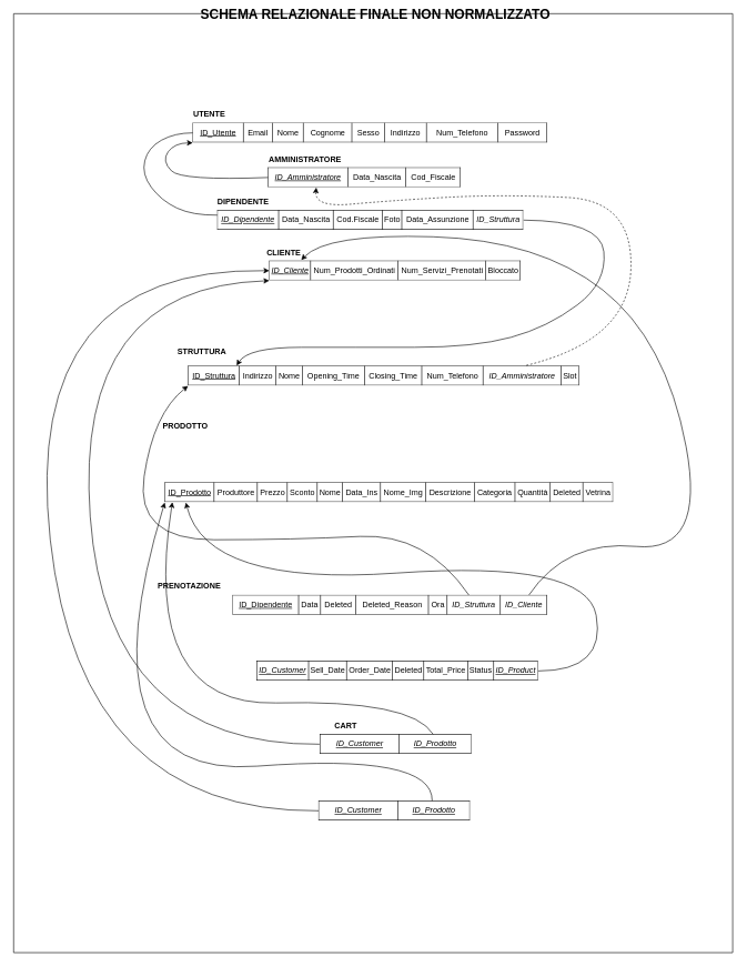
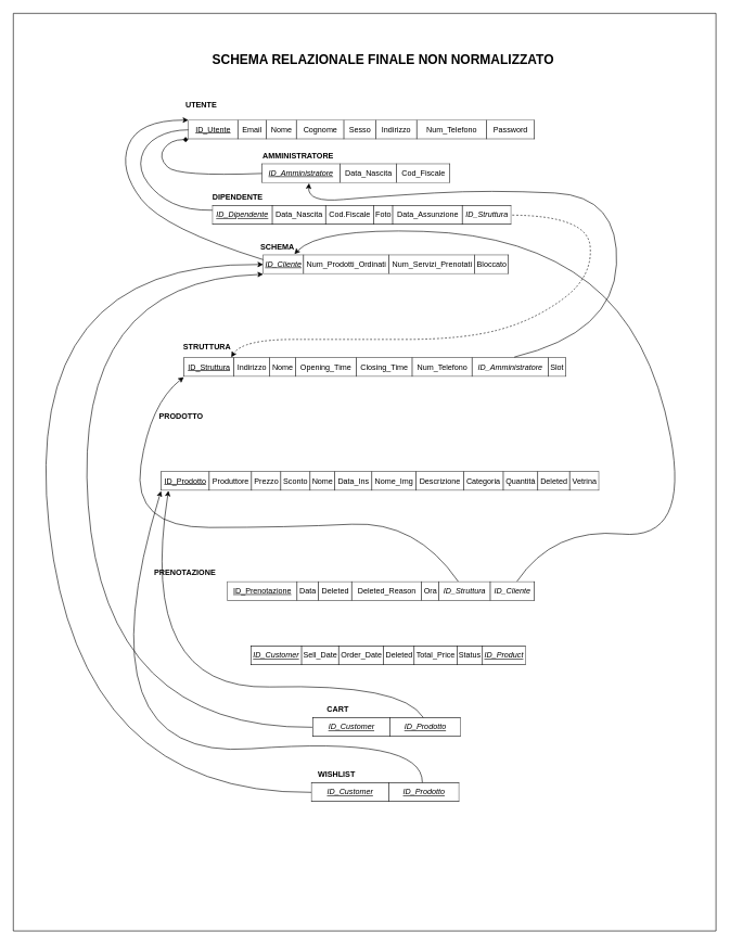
- <mxCell id="24" value="&lt;b&gt;&lt;font style=&quot;font-size: 20px&quot;&gt;SCHEMA RELAZIONALE FINALE NON NORMALIZZATO&lt;/font&gt;&lt;/b&gt;" style="text;html=1;strokeColor=none;fillColor=none;align=left;verticalAlign=middle;whiteSpace=wrap;rounded=0;" parent="1" vertex="1"><mxGeometry x="299" y="11" width="606" height="20" as="geometry" /></mxCell>
+ <mxCell id="24" value="&lt;b&gt;&lt;font style=&quot;font-size: 20px&quot;&gt;SCHEMA RELAZIONALE FINALE NON NORMALIZZATO&lt;/font&gt;&lt;/b&gt;" style="text;html=1;strokeColor=none;fillColor=none;align=left;verticalAlign=middle;whiteSpace=wrap;rounded=0;" parent="1" vertex="1"><mxGeometry x="324" y="81" width="606" height="20" as="geometry" /></mxCell>
- <mxCell id="20" value="&lt;b&gt;UTENTE&lt;/b&gt;" style="text;html=1;strokeColor=none;fillColor=none;align=center;verticalAlign=middle;whiteSpace=wrap;rounded=0;" parent="1" vertex="1"><mxGeometry x="294" y="161" width="40" height="20" as="geometry" /></mxCell>
+ <mxCell id="20" value="&lt;b&gt;UTENTE&lt;/b&gt;" style="text;html=1;strokeColor=none;fillColor=none;align=center;verticalAlign=middle;whiteSpace=wrap;rounded=0;" parent="1" vertex="1"><mxGeometry x="289" y="151" width="40" height="20" as="geometry" /></mxCell>
- <mxCell id="21" value="" style="curved=1;endArrow=classic;html=1;entryX=0;entryY=1;entryDx=0;entryDy=0;exitX=0;exitY=0.5;exitDx=0;exitDy=0;" parent="1" source="17" target="19" edge="1"><mxGeometry width="50" height="50" relative="1" as="geometry"><mxPoint x="232" y="291" as="sourcePoint" /><mxPoint x="282" y="241" as="targetPoint" /><Array as="points"><mxPoint x="272" y="271" /><mxPoint x="242" y="241" /><mxPoint x="262" y="214" /></Array></mxGeometry></mxCell>
+ <mxCell id="21" value="" style="curved=1;endArrow=diamond;html=1;entryX=0;entryY=1;entryDx=0;entryDy=0;exitX=0;exitY=0.5;exitDx=0;exitDy=0;" parent="1" source="17" target="19" edge="1"><mxGeometry width="50" height="50" relative="1" as="geometry"><mxPoint x="232" y="291" as="sourcePoint" /><mxPoint x="282" y="241" as="targetPoint" /><Array as="points"><mxPoint x="272" y="271" /><mxPoint x="242" y="241" /><mxPoint x="262" y="214" /></Array></mxGeometry></mxCell>
- <mxCell id="13" value="" style="curved=1;endArrow=classic;html=1;entryX=0.25;entryY=1;entryDx=0;entryDy=0;fontColor=#FF0505;strokeColor=#000000;exitX=0.864;exitY=-0.029;exitDx=0;exitDy=0;exitPerimeter=0;dashed=1;" parent="1" source="4" target="17" edge="1"><mxGeometry width="50" height="50" relative="1" as="geometry"><mxPoint x="482" y="464" as="sourcePoint" /><mxPoint x="532" y="414" as="targetPoint" /><Array as="points"><mxPoint x="942" y="511" /><mxPoint x="952" y="301" /><mxPoint x="752" y="291" /><mxPoint x="582" y="301" /><mxPoint x="472" y="311" /></Array></mxGeometry></mxCell>
+ <mxCell id="13" value="" style="curved=1;endArrow=classic;html=1;entryX=0.25;entryY=1;entryDx=0;entryDy=0;fontColor=#FF0505;strokeColor=#000000;exitX=0.864;exitY=-0.029;exitDx=0;exitDy=0;exitPerimeter=0;" parent="1" source="4" target="17" edge="1"><mxGeometry width="50" height="50" relative="1" as="geometry"><mxPoint x="482" y="464" as="sourcePoint" /><mxPoint x="532" y="414" as="targetPoint" /><Array as="points"><mxPoint x="942" y="511" /><mxPoint x="952" y="301" /><mxPoint x="752" y="291" /><mxPoint x="582" y="301" /><mxPoint x="472" y="311" /></Array></mxGeometry></mxCell>
+ <mxCell id="23" value="" style="curved=1;endArrow=classic;html=1;entryX=0;entryY=0;entryDx=0;entryDy=0;exitX=0;exitY=0.25;exitDx=0;exitDy=0;" parent="1" source="8" target="19" edge="1"><mxGeometry width="50" height="50" relative="1" as="geometry"><mxPoint x="202" y="331" as="sourcePoint" /><mxPoint x="252" y="281" as="targetPoint" /><Array as="points"><mxPoint x="252" y="351" /><mxPoint x="182" y="261" /><mxPoint x="212" y="184" /></Array></mxGeometry></mxCell>
- <mxCell id="9" value="&lt;b&gt;CLIENTE&lt;/b&gt;" style="text;html=1;strokeColor=none;fillColor=none;align=center;verticalAlign=middle;whiteSpace=wrap;rounded=0;" parent="1" vertex="1"><mxGeometry x="405.5" y="369" width="40" height="20" as="geometry" /></mxCell>
+ <mxCell id="9" value="&lt;b&gt;SCHEMA&lt;/b&gt;" style="text;html=1;strokeColor=none;fillColor=none;align=center;verticalAlign=middle;whiteSpace=wrap;rounded=0;" parent="1" vertex="1"><mxGeometry x="405.5" y="369" width="40" height="20" as="geometry" /></mxCell>
- <mxCell id="12" value="" style="curved=1;endArrow=none;html=1;entryX=1;entryY=0.5;entryDx=0;entryDy=0;exitX=0.124;exitY=-0.02;exitDx=0;exitDy=0;exitPerimeter=0;endFill=0;startArrow=classic;startFill=1;" parent="1" source="4" target="2" edge="1"><mxGeometry width="50" height="50" relative="1" as="geometry"><mxPoint x="382" y="494" as="sourcePoint" /><mxPoint x="882" y="454" as="targetPoint" /><Array as="points"><mxPoint x="372" y="521" /><mxPoint x="532" y="521" /><mxPoint x="712" y="521" /><mxPoint x="822" y="491" /><mxPoint x="911" y="424" /><mxPoint x="902" y="331" /></Array></mxGeometry></mxCell>
+ <mxCell id="12" value="" style="curved=1;endArrow=none;html=1;entryX=1;entryY=0.5;entryDx=0;entryDy=0;exitX=0.124;exitY=-0.02;exitDx=0;exitDy=0;exitPerimeter=0;endFill=0;startArrow=classic;startFill=1;dashed=1;" parent="1" source="4" target="2" edge="1"><mxGeometry width="50" height="50" relative="1" as="geometry"><mxPoint x="382" y="494" as="sourcePoint" /><mxPoint x="882" y="454" as="targetPoint" /><Array as="points"><mxPoint x="372" y="521" /><mxPoint x="532" y="521" /><mxPoint x="712" y="521" /><mxPoint x="822" y="491" /><mxPoint x="911" y="424" /><mxPoint x="902" y="331" /></Array></mxGeometry></mxCell>
- <mxCell id="5" value="&lt;b&gt;STRUTTURA&lt;/b&gt;" style="text;html=1;strokeColor=none;fillColor=none;align=center;verticalAlign=middle;whiteSpace=wrap;rounded=0;" parent="1" vertex="1"><mxGeometry x="283" y="517" width="40" height="20" as="geometry" /></mxCell>
+ <mxCell id="5" value="&lt;b&gt;STRUTTURA&lt;/b&gt;" style="text;html=1;strokeColor=none;fillColor=none;align=center;verticalAlign=middle;whiteSpace=wrap;rounded=0;" parent="1" vertex="1"><mxGeometry x="298" y="522" width="40" height="20" as="geometry" /></mxCell>
- <mxCell id="16" value="" style="curved=1;endArrow=classic;html=1;strokeColor=#000000;exitX=1;exitY=0.5;exitDx=0;exitDy=0;entryX=0.047;entryY=1.004;entryDx=0;entryDy=0;entryPerimeter=0;" parent="1" source="15" target="10" edge="1"><mxGeometry width="50" height="50" relative="1" as="geometry"><mxPoint x="242" y="927" as="sourcePoint" /><mxPoint x="321" y="751" as="targetPoint" /><Array as="points"><mxPoint x="910" y="1007" /><mxPoint x="880" y="840" /><mxPoint x="310" y="880" /></Array></mxGeometry></mxCell>
- <mxCell id="6" value="&lt;table border=&quot;1&quot; width=&quot;100%&quot; style=&quot;width: 100% ; height: 100% ; border-collapse: collapse ; border: 1px solid rgb(0 , 0 , 0)&quot;&gt;&lt;tbody&gt;&lt;tr&gt;&lt;td&gt;&lt;u&gt;ID_Dipendente&lt;/u&gt;&lt;/td&gt;&lt;td&gt;Data&lt;/td&gt;&lt;td&gt;Deleted&lt;/td&gt;&lt;td&gt;Deleted_Reason&lt;/td&gt;&lt;td&gt;Ora&lt;/td&gt;&lt;td&gt;&lt;i&gt;ID_Struttura&lt;/i&gt;&lt;/td&gt;&lt;td&gt;&lt;i&gt;ID_Cliente&lt;/i&gt;&lt;/td&gt;&lt;/tr&gt;&lt;/tbody&gt;&lt;/table&gt;" style="text;html=1;strokeColor=none;fillColor=none;overflow=fill;align=center;" parent="1" vertex="1"><mxGeometry x="349" y="893" width="473" height="30" as="geometry" /></mxCell>
+ <mxCell id="6" value="&lt;table border=&quot;1&quot; width=&quot;100%&quot; style=&quot;width: 100% ; height: 100% ; border-collapse: collapse ; border: 1px solid rgb(0 , 0 , 0)&quot;&gt;&lt;tbody&gt;&lt;tr&gt;&lt;td&gt;&lt;u&gt;ID_Prenotazione&lt;/u&gt;&lt;/td&gt;&lt;td&gt;Data&lt;/td&gt;&lt;td&gt;Deleted&lt;/td&gt;&lt;td&gt;Deleted_Reason&lt;/td&gt;&lt;td&gt;Ora&lt;/td&gt;&lt;td&gt;&lt;i&gt;ID_Struttura&lt;/i&gt;&lt;/td&gt;&lt;td&gt;&lt;i&gt;ID_Cliente&lt;/i&gt;&lt;/td&gt;&lt;/tr&gt;&lt;/tbody&gt;&lt;/table&gt;" style="text;html=1;strokeColor=none;fillColor=none;overflow=fill;align=center;" parent="1" vertex="1"><mxGeometry x="349" y="893" width="473" height="30" as="geometry" /></mxCell>
+ <mxCell id="33" value="&lt;b&gt;WISHLIST&lt;/b&gt;" style="text;html=1;strokeColor=none;fillColor=none;align=center;verticalAlign=middle;whiteSpace=wrap;rounded=0;" vertex="1" parent="1"><mxGeometry x="489" y="1180" width="55.5" height="20" as="geometry" /></mxCell>
